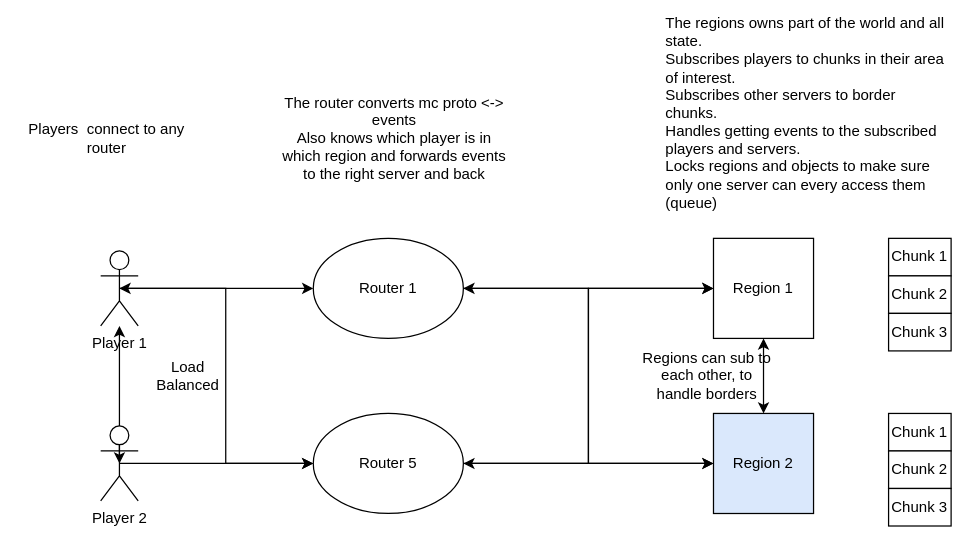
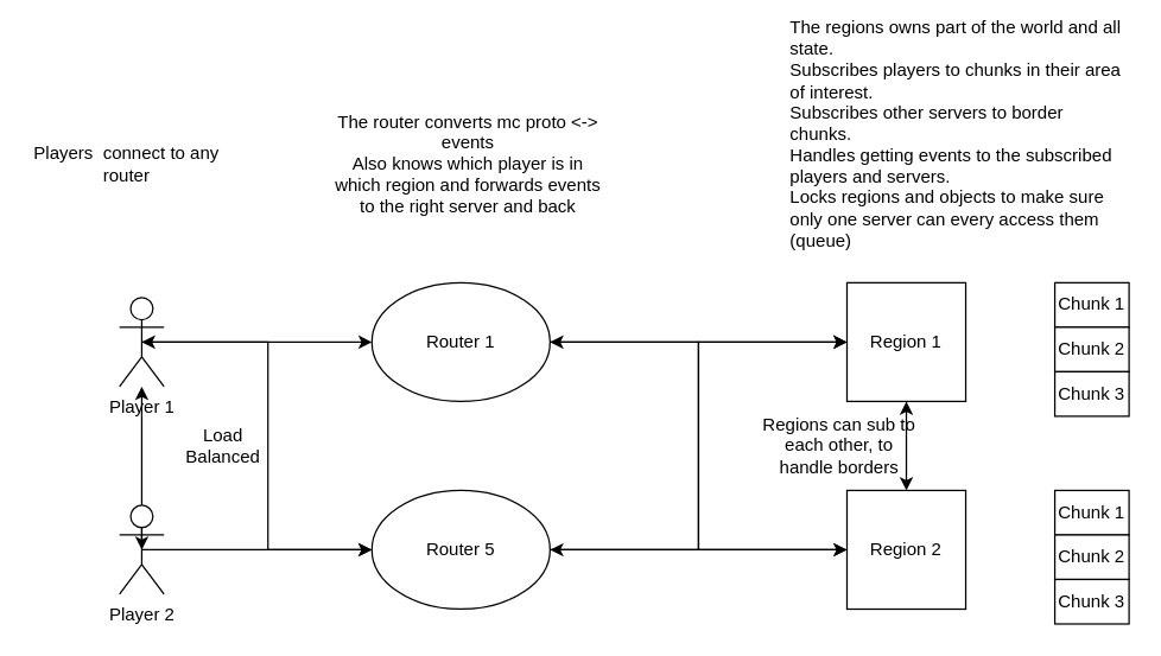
- <mxCell id="17" value="Region 2" style="whiteSpace=wrap;html=1;aspect=fixed;fillColor=#dae8fc;" parent="1" vertex="1"><mxGeometry x="570" y="330" width="80" height="80" as="geometry" /></mxCell>
+ <mxCell id="17" value="Region 2" style="whiteSpace=wrap;html=1;aspect=fixed;" parent="1" vertex="1"><mxGeometry x="570" y="330" width="80" height="80" as="geometry" /></mxCell>
